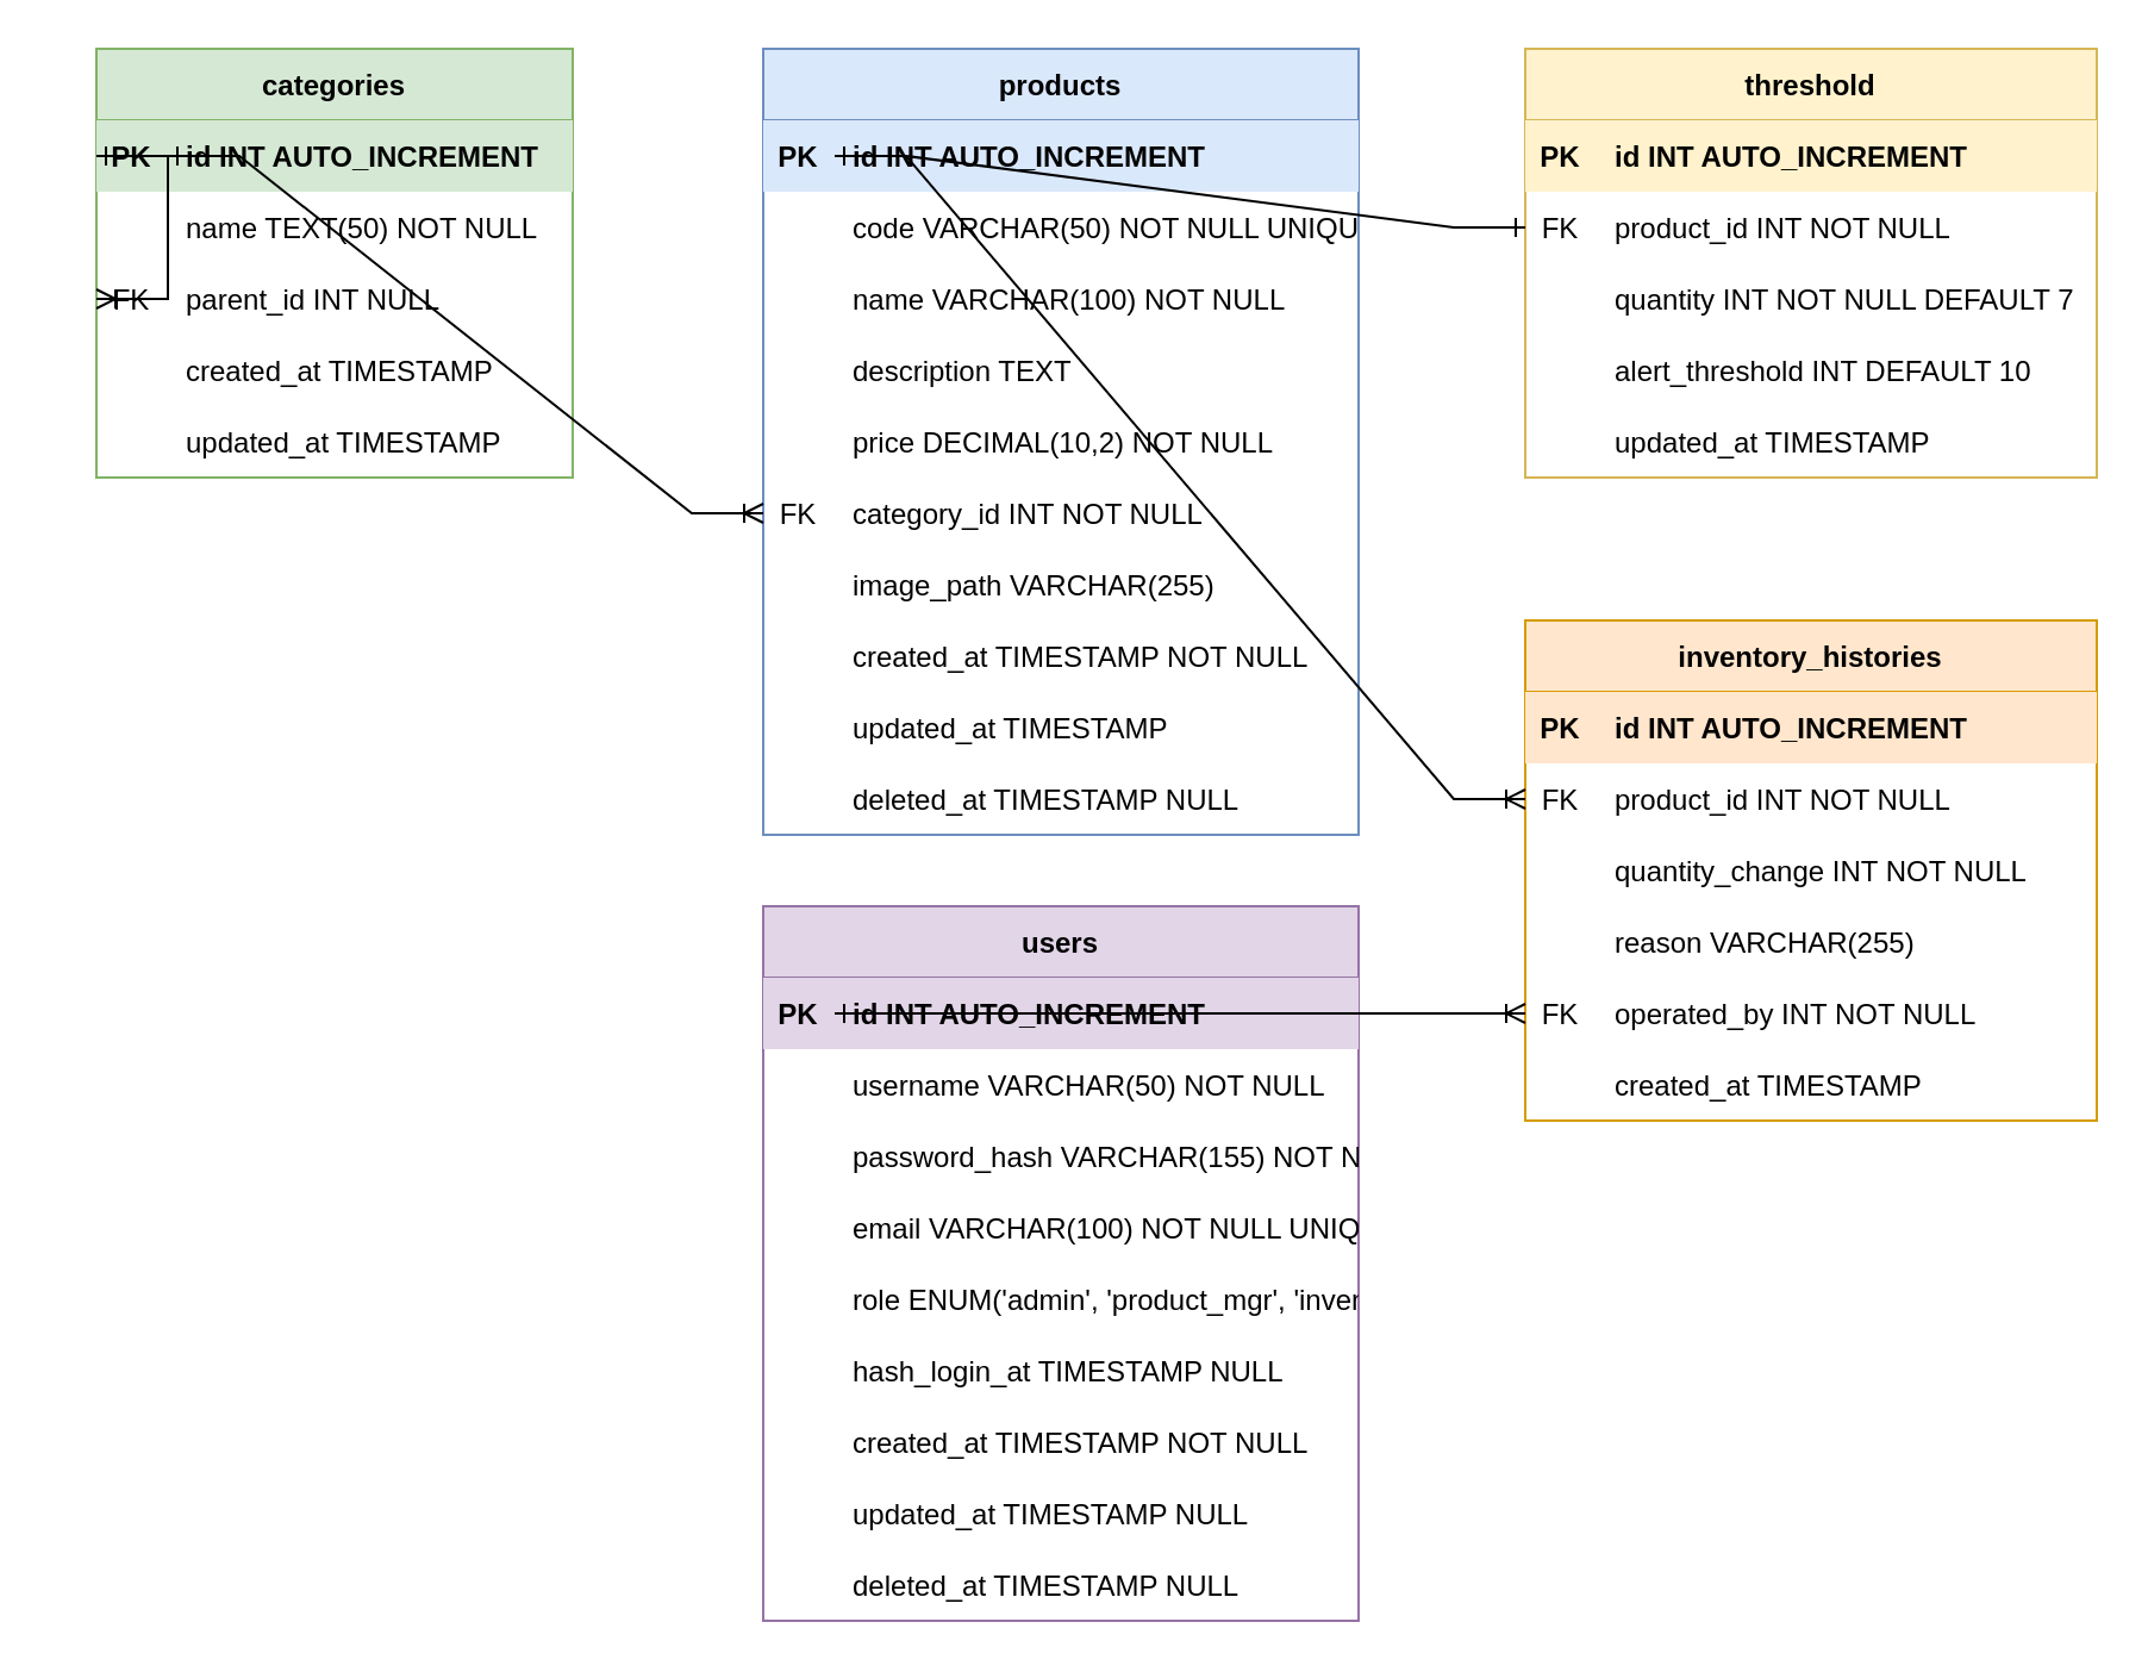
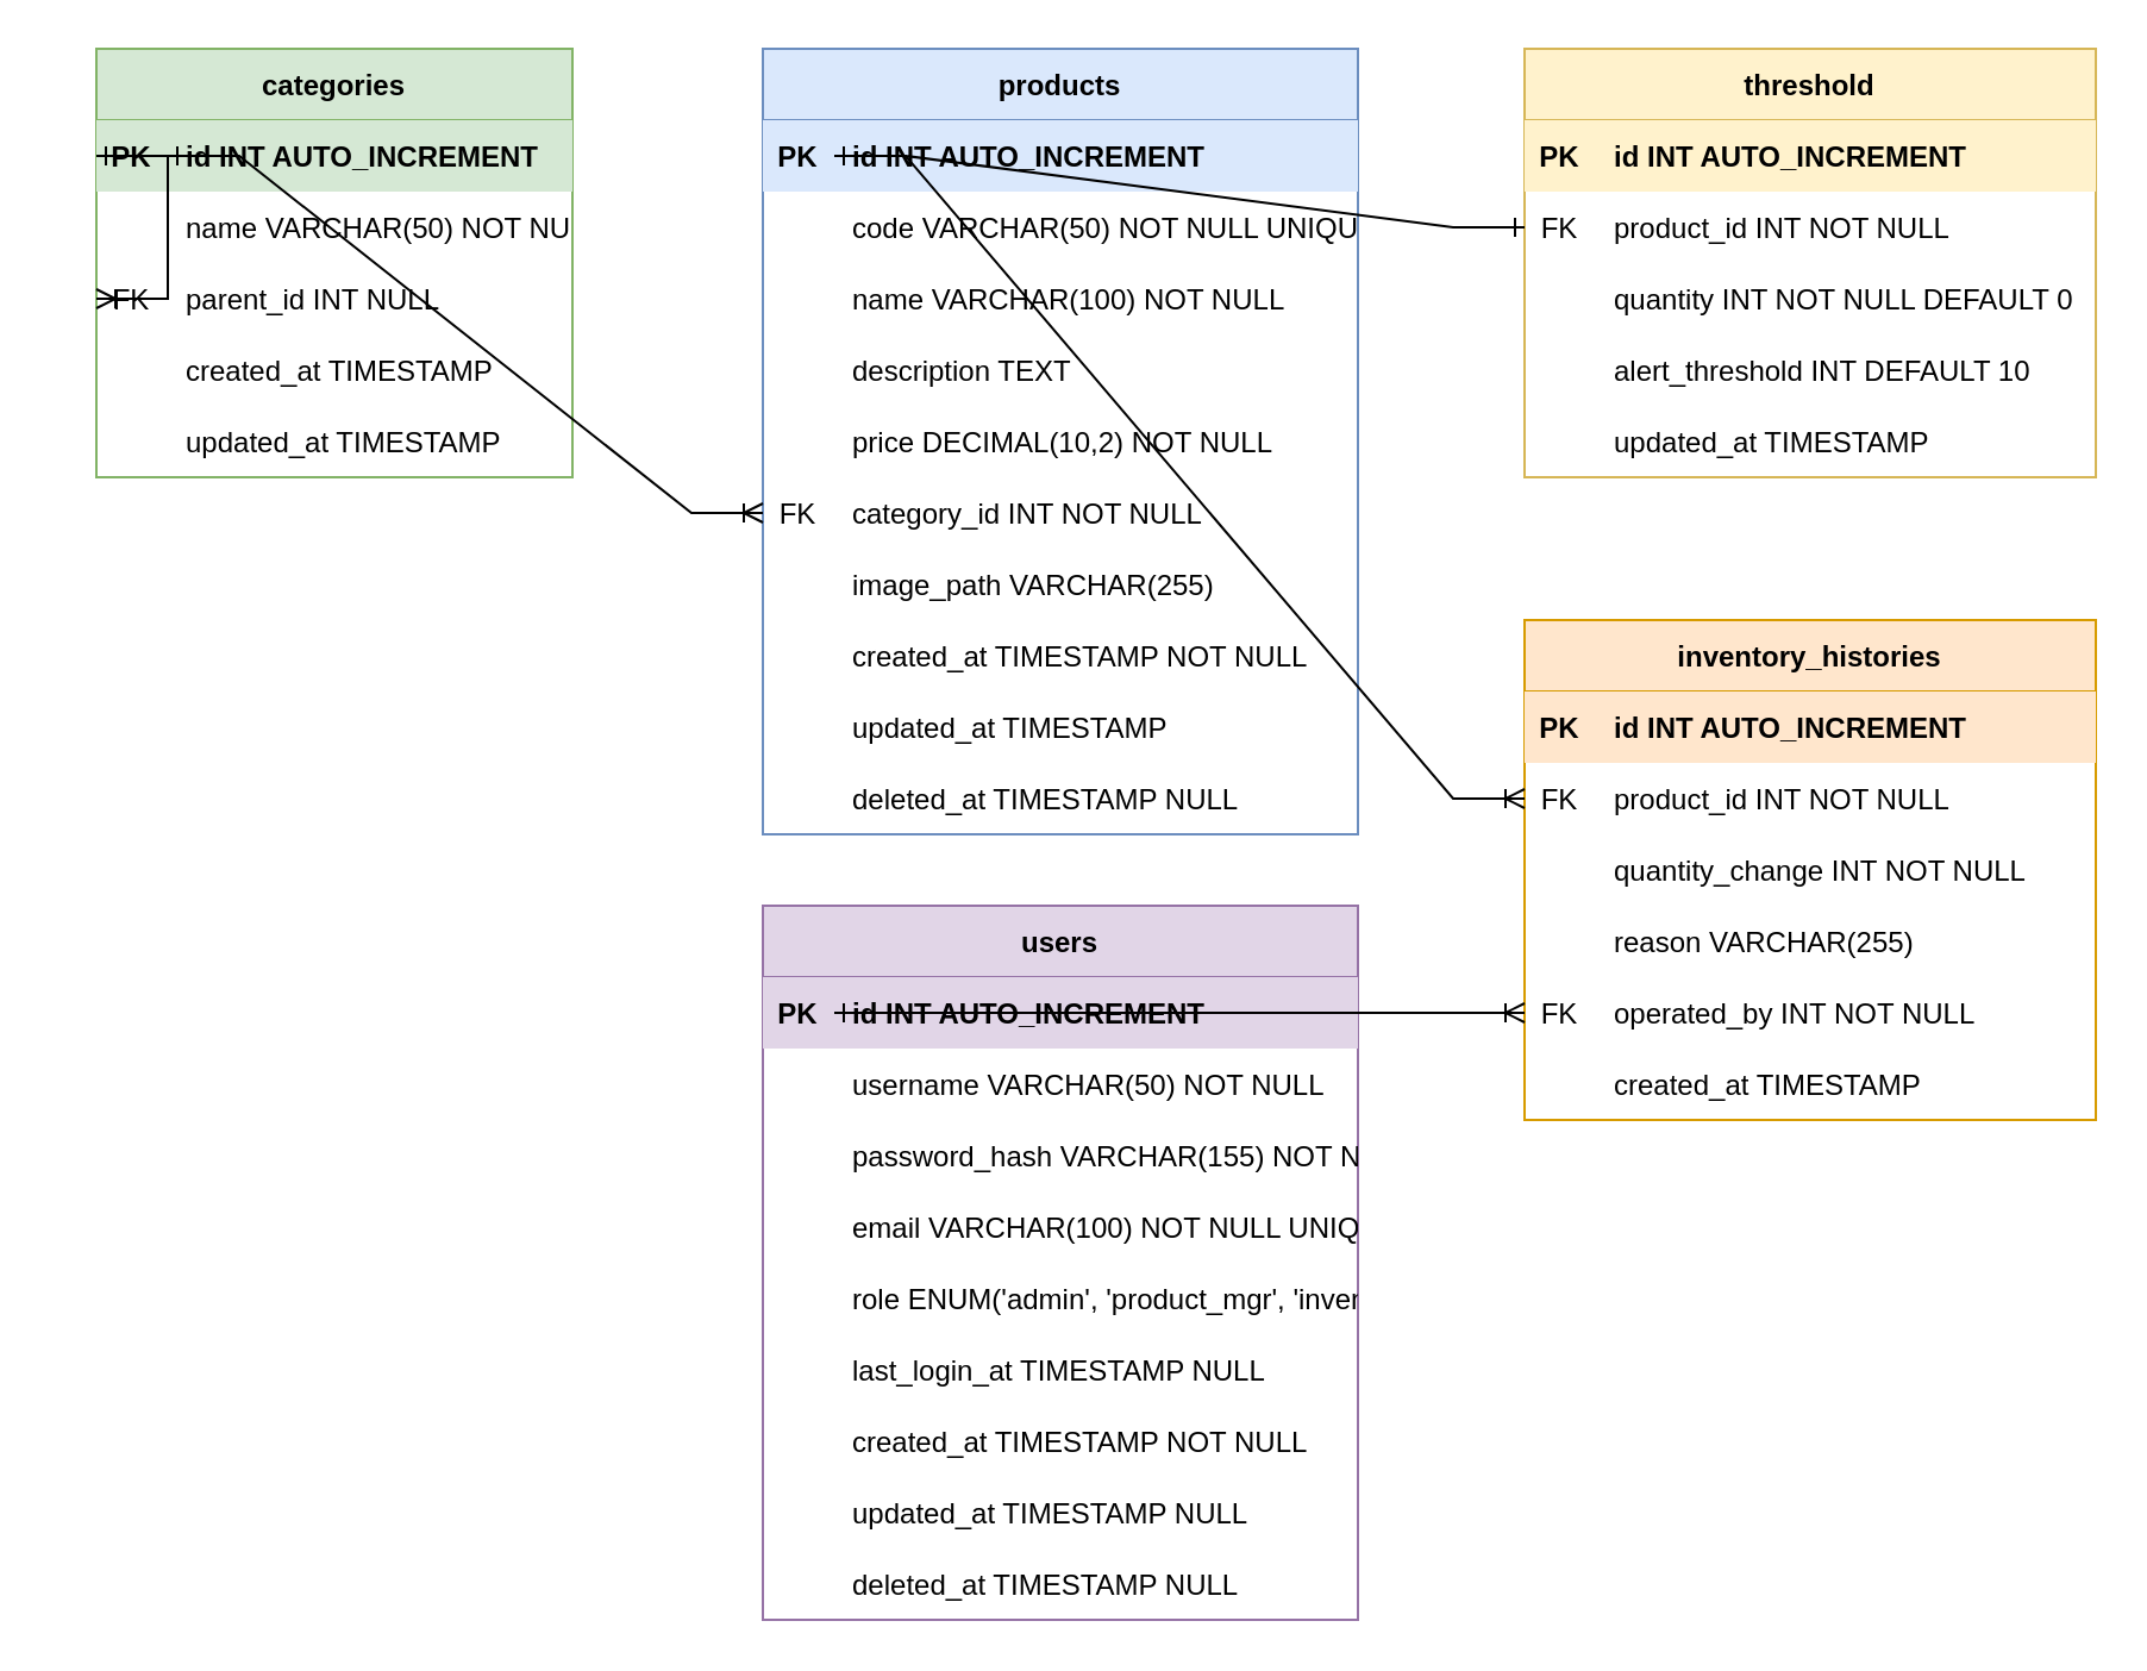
- <mxCell id="27" value="name TEXT(50) NOT NULL" style="shape=partialRectangle;connectable=0;fillColor=none;top=0;left=0;bottom=0;right=0;align=left;spacingLeft=6;overflow=hidden;" parent="23" vertex="1"><mxGeometry x="30" y="60" width="170" height="30" as="geometry" /></mxCell>
+ <mxCell id="27" value="name VARCHAR(50) NOT NULL" style="shape=partialRectangle;connectable=0;fillColor=none;top=0;left=0;bottom=0;right=0;align=left;spacingLeft=6;overflow=hidden;" parent="23" vertex="1"><mxGeometry x="30" y="60" width="170" height="30" as="geometry" /></mxCell>
- <mxCell id="40" value="quantity INT NOT NULL DEFAULT 7" style="shape=partialRectangle;connectable=0;fillColor=none;top=0;left=0;bottom=0;right=0;align=left;spacingLeft=6;overflow=hidden;" parent="34" vertex="1"><mxGeometry x="30" y="90" width="210" height="30" as="geometry" /></mxCell>
+ <mxCell id="40" value="quantity INT NOT NULL DEFAULT 0" style="shape=partialRectangle;connectable=0;fillColor=none;top=0;left=0;bottom=0;right=0;align=left;spacingLeft=6;overflow=hidden;" parent="34" vertex="1"><mxGeometry x="30" y="90" width="210" height="30" as="geometry" /></mxCell>
- <mxCell id="70" value="hash_login_at TIMESTAMP NULL" style="shape=partialRectangle;connectable=0;fillColor=none;top=0;left=0;bottom=0;right=0;align=left;spacingLeft=6;overflow=hidden;" parent="58" vertex="1"><mxGeometry x="30" y="180" width="220" height="30" as="geometry" /></mxCell>
+ <mxCell id="70" value="last_login_at TIMESTAMP NULL" style="shape=partialRectangle;connectable=0;fillColor=none;top=0;left=0;bottom=0;right=0;align=left;spacingLeft=6;overflow=hidden;" parent="58" vertex="1"><mxGeometry x="30" y="180" width="220" height="30" as="geometry" /></mxCell>
